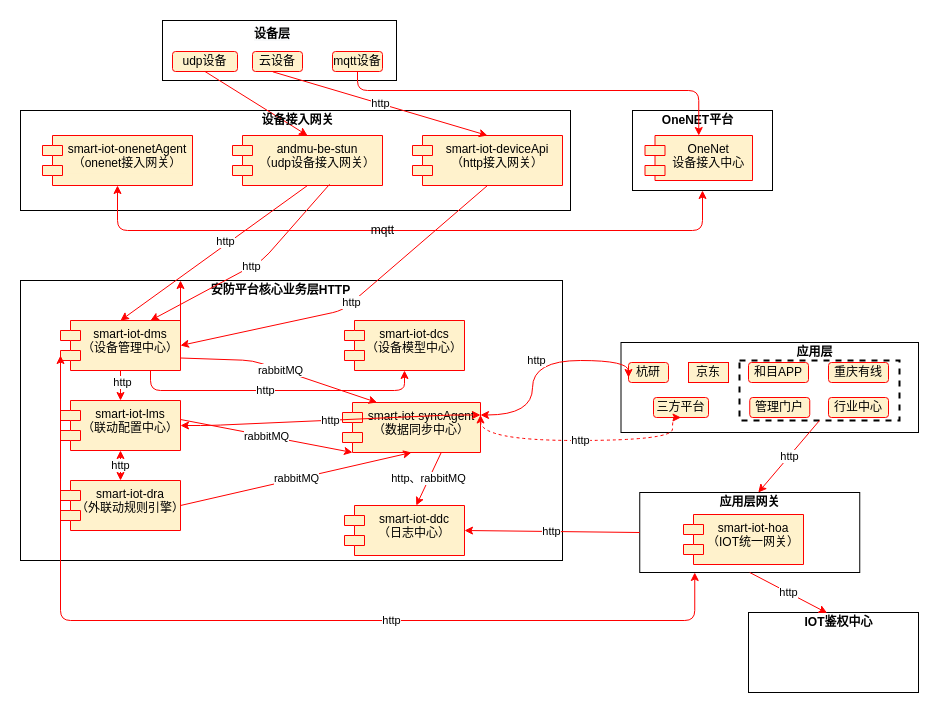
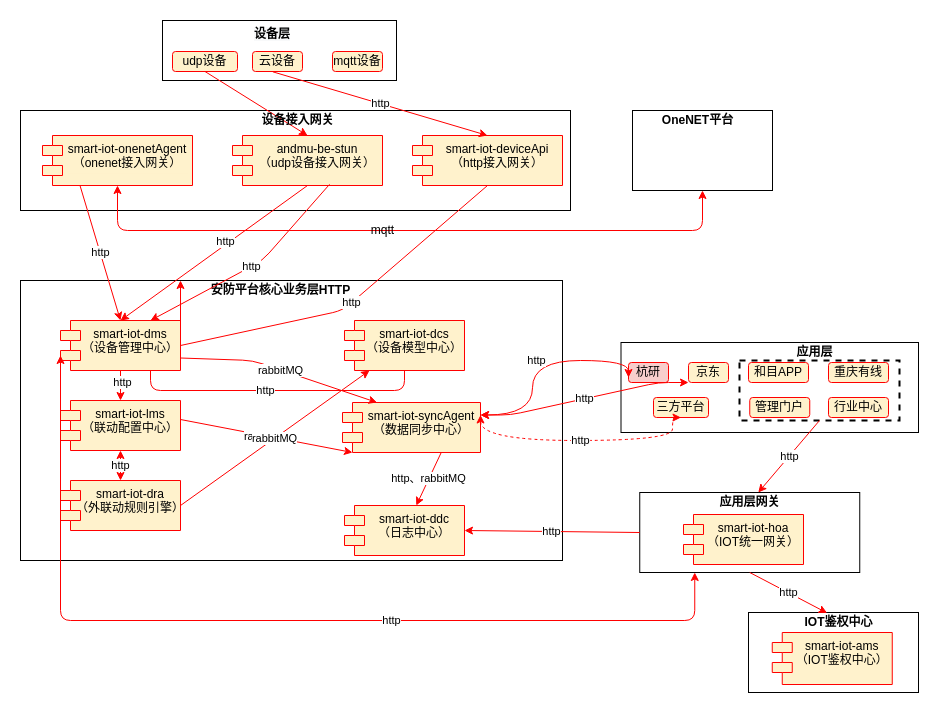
- <mxCell id="12" value="" style="edgeStyle=elbowEdgeStyle;elbow=vertical;endArrow=classic;html=1;exitX=0.5;exitY=1;exitDx=0;exitDy=0;entryX=0.5;entryY=0;entryDx=0;entryDy=0;fontColor=#FF3333;labelBackgroundColor=#FF3333;strokeColor=#FF0000;" edge="1" parent="1" source="8" target="16"><mxGeometry width="50" height="50" relative="1" as="geometry"><mxPoint x="332" y="420" as="sourcePoint" /><mxPoint x="697" y="140" as="targetPoint" /><Array as="points"><mxPoint x="582" y="90" /><mxPoint x="612" y="110" /></Array></mxGeometry></mxCell>
- <mxCell id="16" value="OneNet&#10;设备接入中心" style="shape=module;align=left;spacingLeft=20;align=center;verticalAlign=top;strokeColor=#FF0000;fillColor=#FFF2CC;" vertex="1" parent="1"><mxGeometry x="644.5" y="135" width="107.5" height="45" as="geometry" /></mxCell>
+ <mxCell id="45" value="http" style="endArrow=classic;html=1;labelBackgroundColor=#FFFFFF;strokeColor=#FF0000;fontColor=#000000;exitX=0.25;exitY=1;exitDx=0;exitDy=0;entryX=0.5;entryY=0;entryDx=0;entryDy=0;" edge="1" parent="1" source="13" target="21"><mxGeometry width="50" height="50" relative="1" as="geometry"><mxPoint x="542" y="420" as="sourcePoint" /><mxPoint x="592" y="370" as="targetPoint" /><Array as="points" /></mxGeometry></mxCell>
- <mxCell id="47" value="http" style="endArrow=classic;html=1;labelBackgroundColor=#FFFFFF;strokeColor=#FF0000;fontColor=#000000;exitX=0.5;exitY=1;exitDx=0;exitDy=0;entryX=1;entryY=0.5;entryDx=0;entryDy=0;" edge="1" parent="1" source="14" target="21"><mxGeometry width="50" height="50" relative="1" as="geometry"><mxPoint x="99.5" y="205" as="sourcePoint" /><mxPoint x="140" y="340" as="targetPoint" /><Array as="points"><mxPoint x="342" y="310" /></Array></mxGeometry></mxCell>
+ <mxCell id="47" value="http" style="endArrow=none;html=1;labelBackgroundColor=#FFFFFF;strokeColor=#FF0000;fontColor=#000000;exitX=0.5;exitY=1;exitDx=0;exitDy=0;entryX=1;entryY=0.5;entryDx=0;entryDy=0;" edge="1" parent="1" source="14" target="21"><mxGeometry width="50" height="50" relative="1" as="geometry"><mxPoint x="99.5" y="205" as="sourcePoint" /><mxPoint x="140" y="340" as="targetPoint" /><Array as="points"><mxPoint x="342" y="310" /></Array></mxGeometry></mxCell>
- <mxCell id="27" value="杭研" style="rounded=1;whiteSpace=wrap;html=1;fontColor=#000000;strokeColor=#FF0000;fillColor=#FFF2CC;" vertex="1" parent="1"><mxGeometry x="628" y="362" width="40" height="20" as="geometry" /></mxCell>
+ <mxCell id="27" value="杭研" style="rounded=1;whiteSpace=wrap;html=1;fontColor=#000000;strokeColor=#FF0000;fillColor=#f8cecc;" vertex="1" parent="1"><mxGeometry x="628" y="362" width="40" height="20" as="geometry" /></mxCell>
- <mxCell id="31" value="京东" style="whiteSpace=wrap;html=1;fontColor=#000000;strokeColor=#FF0000;fillColor=#FFF2CC;rounded=0;" vertex="1" parent="1"><mxGeometry x="688" y="362" width="40" height="20" as="geometry" /></mxCell>
+ <mxCell id="31" value="京东" style="rounded=1;whiteSpace=wrap;html=1;fontColor=#000000;strokeColor=#FF0000;fillColor=#FFF2CC;" vertex="1" parent="1"><mxGeometry x="688" y="362" width="40" height="20" as="geometry" /></mxCell>
- <mxCell id="49" value="" style="edgeStyle=elbowEdgeStyle;elbow=vertical;endArrow=classic;html=1;labelBackgroundColor=#FFFFFF;strokeColor=#FF0000;fontColor=#000000;entryX=0.5;entryY=1;entryDx=0;entryDy=0;exitX=0.75;exitY=1;exitDx=0;exitDy=0;" edge="1" parent="1" source="21" target="25"><mxGeometry width="50" height="50" relative="1" as="geometry"><mxPoint x="182" y="360" as="sourcePoint" /><mxPoint x="592" y="430" as="targetPoint" /><Array as="points"><mxPoint x="282" y="390" /><mxPoint x="182" y="370" /><mxPoint x="282" y="380" /><mxPoint x="262" y="390" /><mxPoint x="202" y="370" /><mxPoint x="292" y="380" /></Array></mxGeometry></mxCell>
+ <mxCell id="49" value="" style="edgeStyle=elbowEdgeStyle;elbow=vertical;endArrow=none;html=1;labelBackgroundColor=#FFFFFF;strokeColor=#FF0000;fontColor=#000000;entryX=0.5;entryY=1;entryDx=0;entryDy=0;exitX=0.75;exitY=1;exitDx=0;exitDy=0;" edge="1" parent="1" source="21" target="25"><mxGeometry width="50" height="50" relative="1" as="geometry"><mxPoint x="182" y="360" as="sourcePoint" /><mxPoint x="592" y="430" as="targetPoint" /><Array as="points"><mxPoint x="282" y="390" /><mxPoint x="182" y="370" /><mxPoint x="282" y="380" /><mxPoint x="262" y="390" /><mxPoint x="202" y="370" /><mxPoint x="292" y="380" /></Array></mxGeometry></mxCell>
- <mxCell id="59" value="http" style="endArrow=classic;startArrow=classic;html=1;labelBackgroundColor=#FFFFFF;strokeColor=#FF0000;fontColor=#000000;exitX=1;exitY=0.25;exitDx=0;exitDy=0;edgeStyle=entityRelationEdgeStyle;" edge="1" parent="1" source="22" target="23"><mxGeometry width="50" height="50" relative="1" as="geometry"><mxPoint x="490" y="424.5" as="sourcePoint" /><mxPoint x="662" y="325" as="targetPoint" /></mxGeometry></mxCell>
+ <mxCell id="59" value="http" style="endArrow=classic;startArrow=classic;html=1;labelBackgroundColor=#FFFFFF;strokeColor=#FF0000;fontColor=#000000;entryX=0;entryY=1;entryDx=0;entryDy=0;exitX=1;exitY=0.25;exitDx=0;exitDy=0;edgeStyle=entityRelationEdgeStyle;" edge="1" parent="1" source="22" target="31"><mxGeometry width="50" height="50" relative="1" as="geometry"><mxPoint x="490" y="424.5" as="sourcePoint" /><mxPoint x="662" y="325" as="targetPoint" /></mxGeometry></mxCell>
- <mxCell id="56" value="rabbitMQ" style="endArrow=classic;html=1;labelBackgroundColor=#FFFFFF;strokeColor=#FF0000;fontColor=#000000;exitX=1;exitY=0.5;exitDx=0;exitDy=0;entryX=0.5;entryY=1;entryDx=0;entryDy=0;" edge="1" parent="1" source="24" target="22"><mxGeometry width="50" height="50" relative="1" as="geometry"><mxPoint x="180" y="500" as="sourcePoint" /><mxPoint x="350" y="542" as="targetPoint" /></mxGeometry></mxCell>
+ <mxCell id="56" value="rabbitMQ" style="endArrow=classic;html=1;labelBackgroundColor=#FFFFFF;strokeColor=#FF0000;fontColor=#000000;exitX=1;exitY=0.5;exitDx=0;exitDy=0;" edge="1" parent="1" source="24" target="25"><mxGeometry width="50" height="50" relative="1" as="geometry"><mxPoint x="180" y="500" as="sourcePoint" /><mxPoint x="350" y="542" as="targetPoint" /></mxGeometry></mxCell>
+ <mxCell id="38" value="smart-iot-ams&#10;（IOT鉴权中心）" style="shape=module;align=left;spacingLeft=20;align=center;verticalAlign=top;strokeColor=#FF0000;fillColor=#FFF2CC;" vertex="1" parent="1"><mxGeometry x="771.75" y="632" width="120" height="52" as="geometry" /></mxCell>
